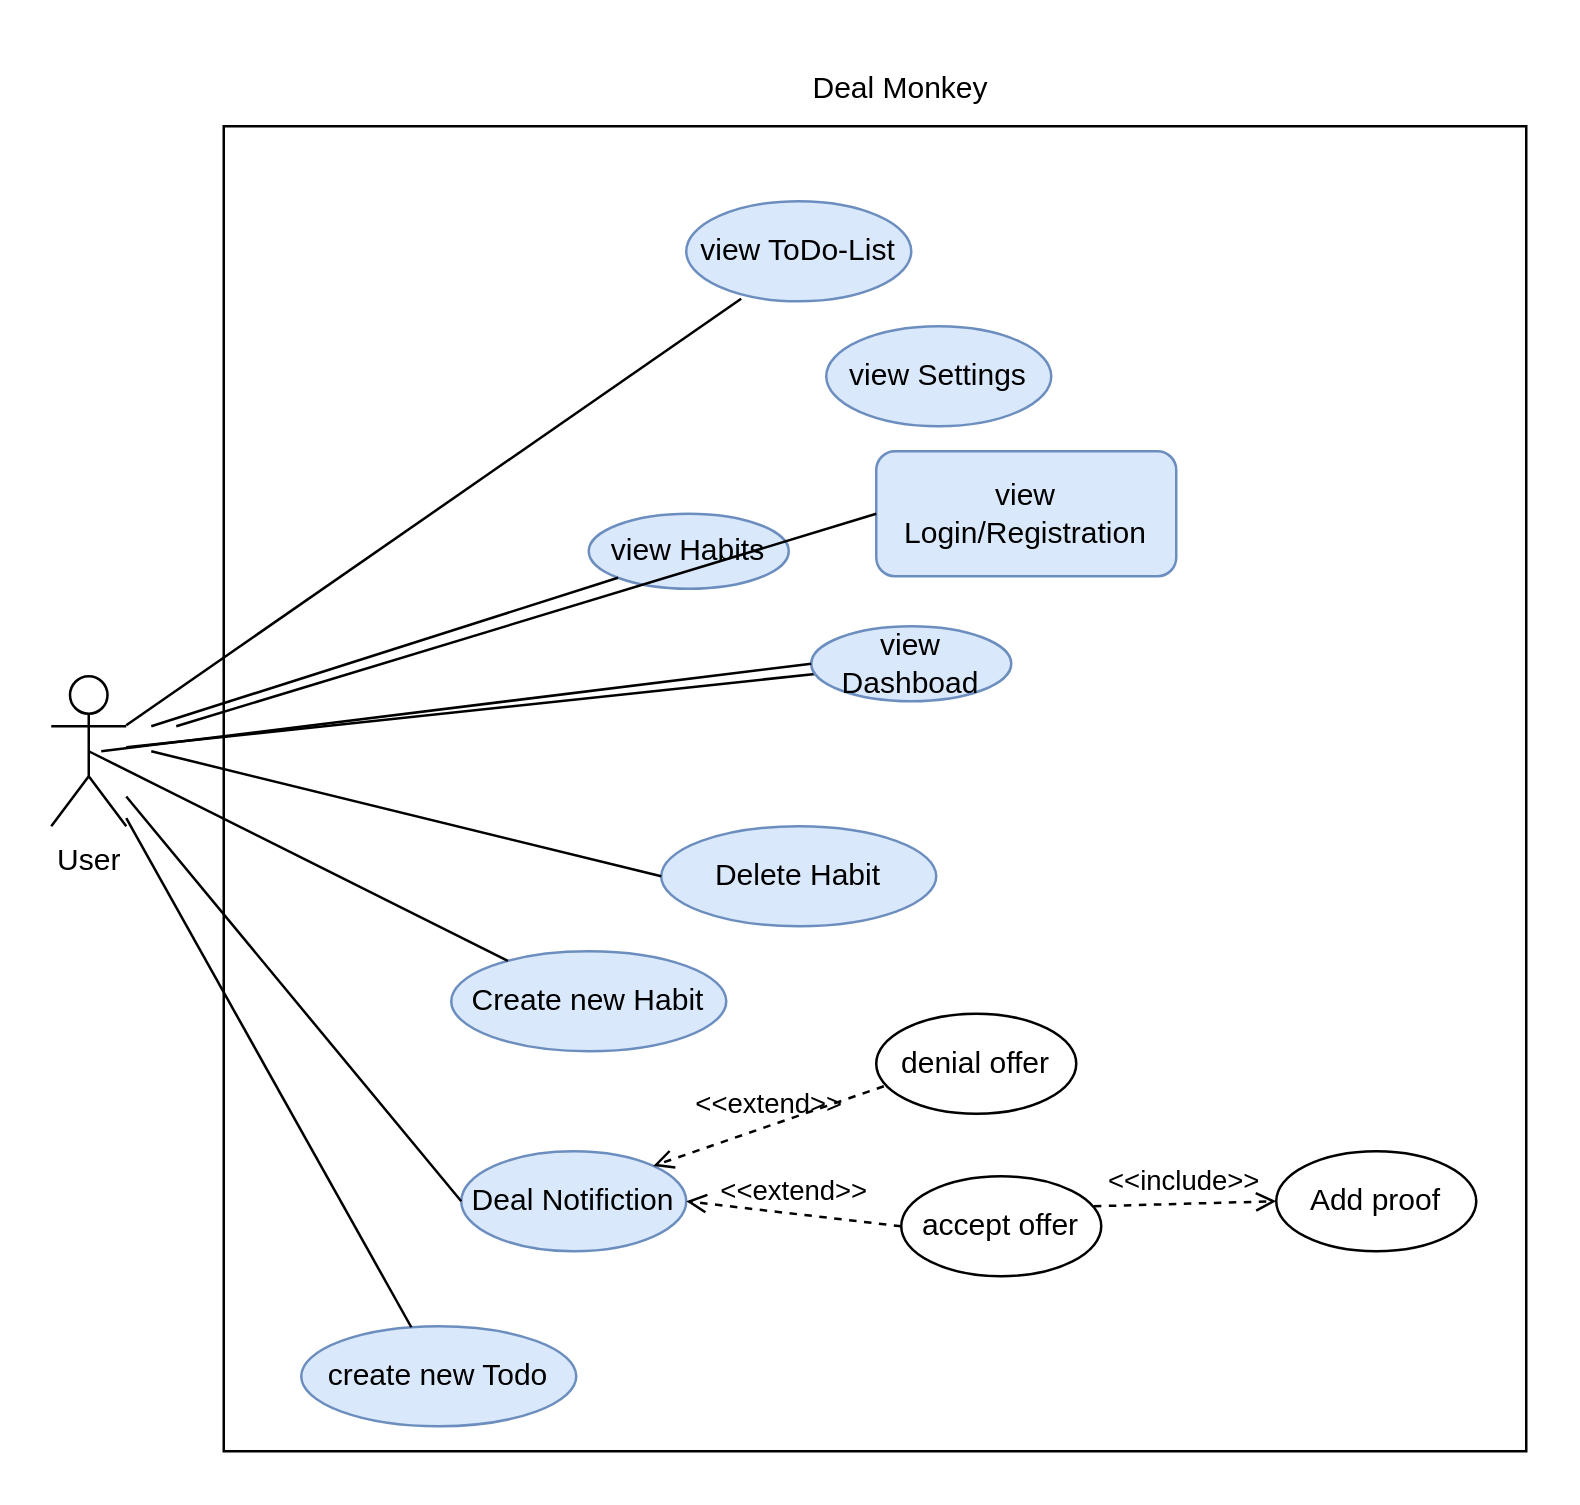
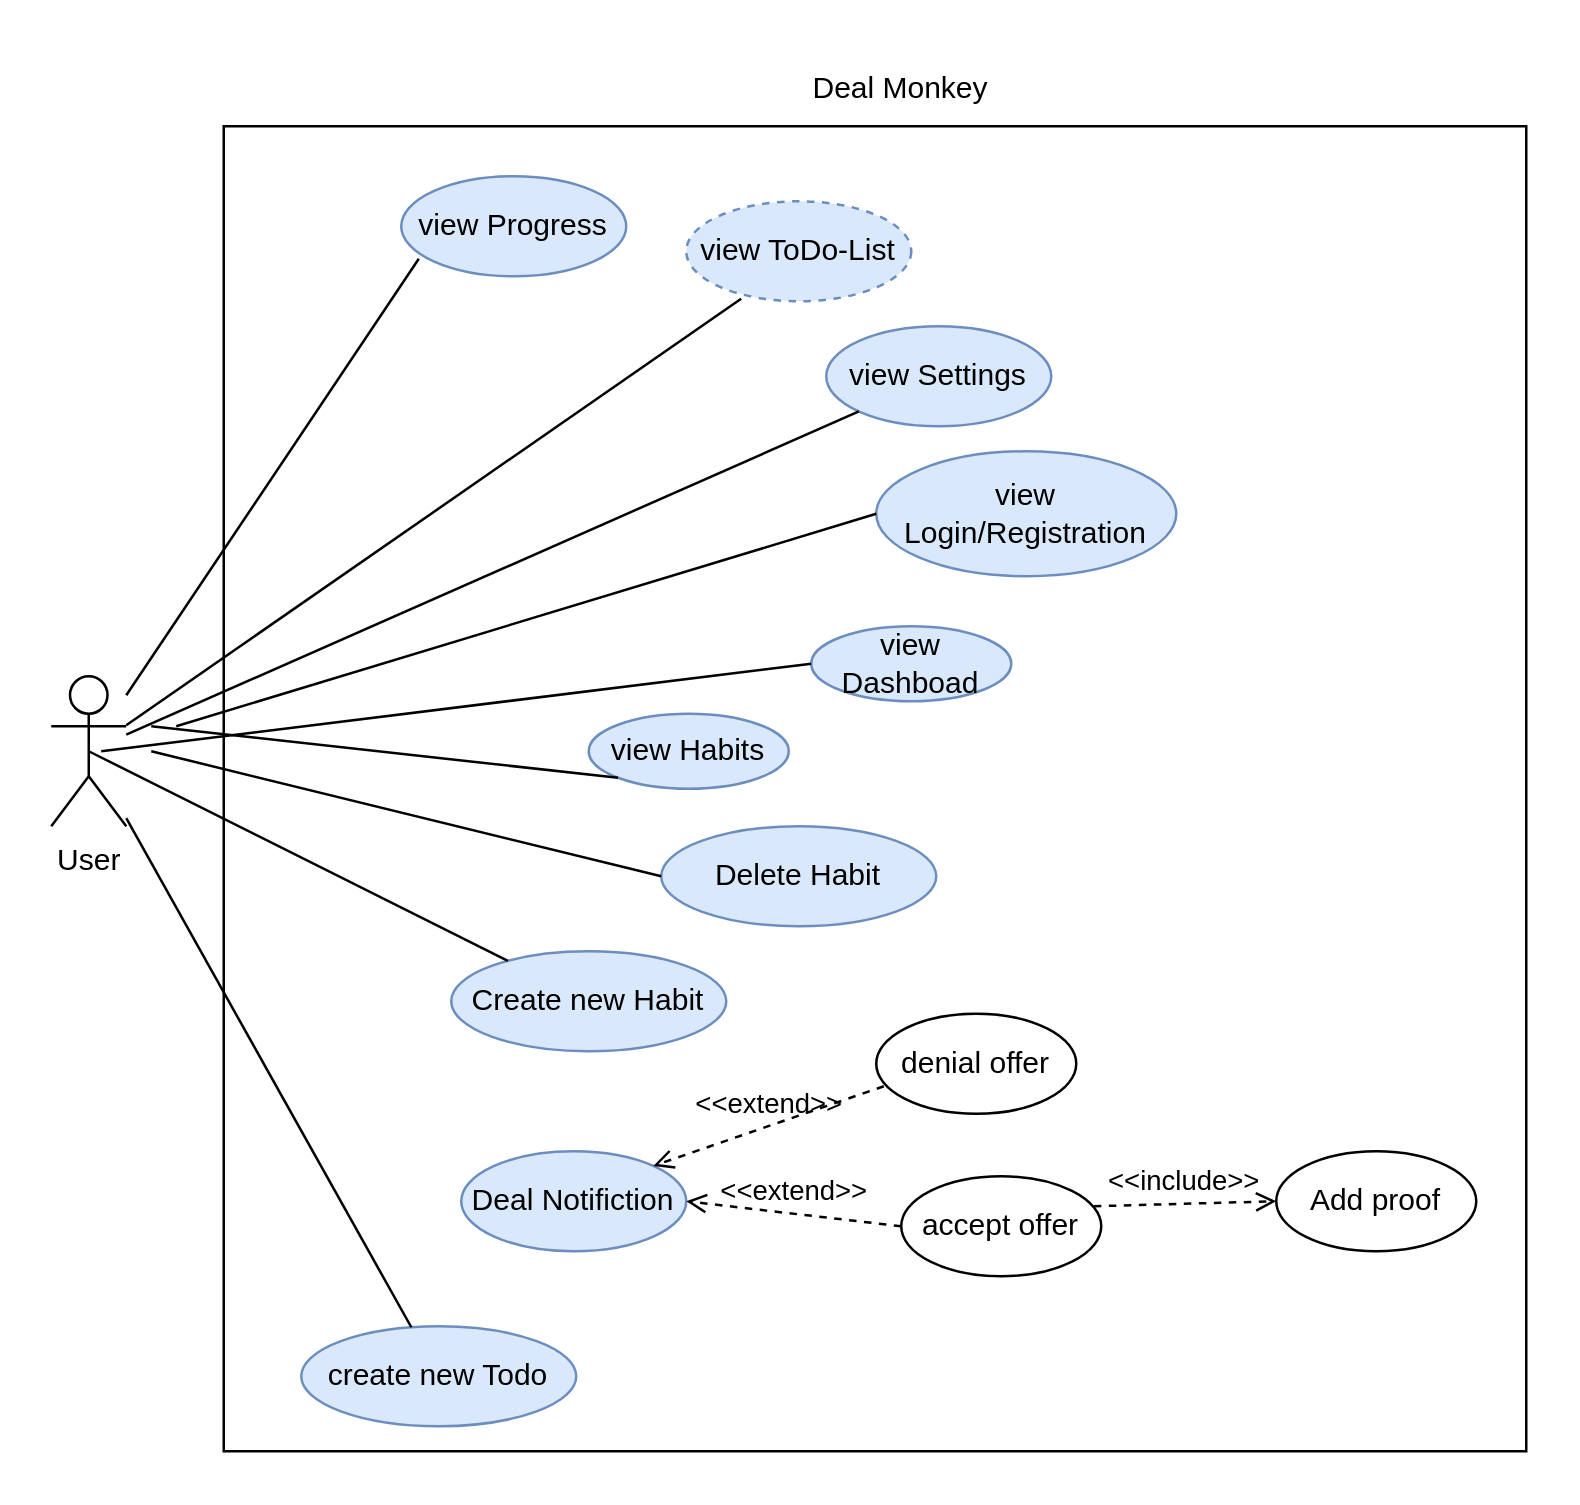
+ <mxCell id="13" value="view Progress" style="ellipse;whiteSpace=wrap;html=1;fillColor=#dae8fc;strokeColor=#6c8ebf;" parent="1" vertex="1"><mxGeometry x="160" y="70" width="90" height="40" as="geometry" /></mxCell>
- <mxCell id="15" value="view ToDo-List" style="ellipse;whiteSpace=wrap;html=1;fillColor=#dae8fc;strokeColor=#6c8ebf;" parent="1" vertex="1"><mxGeometry x="274" y="80" width="90" height="40" as="geometry" /></mxCell>
+ <mxCell id="15" value="view ToDo-List" style="ellipse;whiteSpace=wrap;html=1;fillColor=#dae8fc;strokeColor=#6c8ebf;dashed=1;" parent="1" vertex="1"><mxGeometry x="274" y="80" width="90" height="40" as="geometry" /></mxCell>
+ <mxCell id="9" value="" style="endArrow=none;html=1;rounded=0;entryX=0.078;entryY=0.825;entryDx=0;entryDy=0;entryPerimeter=0;" parent="1" source="2" target="13" edge="1"><mxGeometry width="50" height="50" relative="1" as="geometry"><mxPoint x="340" y="420" as="sourcePoint" /><mxPoint x="163.18" y="154.142" as="targetPoint" /></mxGeometry></mxCell>
- <mxCell id="21" value="view Login/Registration" style="whiteSpace=wrap;html=1;fillColor=#dae8fc;strokeColor=#6c8ebf;rounded=1;" parent="1" vertex="1"><mxGeometry x="350" y="180" width="120" height="50" as="geometry" /></mxCell>
+ <mxCell id="21" value="view Login/Registration" style="ellipse;whiteSpace=wrap;html=1;fillColor=#dae8fc;strokeColor=#6c8ebf;" parent="1" vertex="1"><mxGeometry x="350" y="180" width="120" height="50" as="geometry" /></mxCell>
- <mxCell id="16" value="view Habits" style="ellipse;whiteSpace=wrap;html=1;fillColor=#dae8fc;strokeColor=#6c8ebf;" parent="1" vertex="1"><mxGeometry x="235" y="205" width="80" height="30" as="geometry" /></mxCell>
+ <mxCell id="16" value="view Habits" style="ellipse;whiteSpace=wrap;html=1;fillColor=#dae8fc;strokeColor=#6c8ebf;" parent="1" vertex="1"><mxGeometry x="235" y="285" width="80" height="30" as="geometry" /></mxCell>
- <mxCell id="19" value="" style="endArrow=none;html=1;fontFamily=Helvetica;fontSize=11;fontColor=default;align=center;strokeColor=default;" parent="1" source="2" target="23" edge="1"><mxGeometry width="50" height="50" relative="1" as="geometry"><mxPoint x="240" y="220" as="sourcePoint" /><mxPoint x="290" y="170" as="targetPoint" /></mxGeometry></mxCell>
+ <mxCell id="19" value="" style="endArrow=none;html=1;fontFamily=Helvetica;fontSize=11;fontColor=default;align=center;strokeColor=default;" parent="1" source="2" target="17" edge="1"><mxGeometry width="50" height="50" relative="1" as="geometry"><mxPoint x="240" y="220" as="sourcePoint" /><mxPoint x="290" y="170" as="targetPoint" /></mxGeometry></mxCell>
- <mxCell id="10" value="" style="endArrow=none;html=1;rounded=0;entryX=0;entryY=0.5;entryDx=0;entryDy=0;" parent="1" source="2" target="6" edge="1"><mxGeometry width="50" height="50" relative="1" as="geometry"><mxPoint x="340" y="420" as="sourcePoint" /><mxPoint x="390" y="370" as="targetPoint" /></mxGeometry></mxCell>
